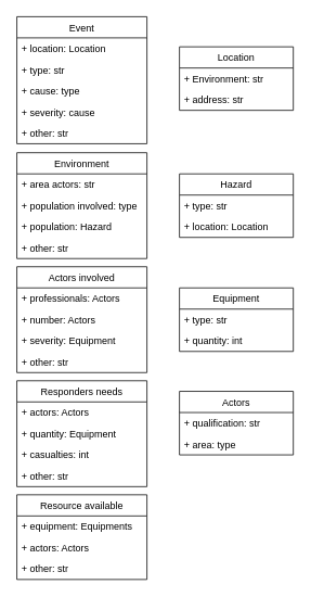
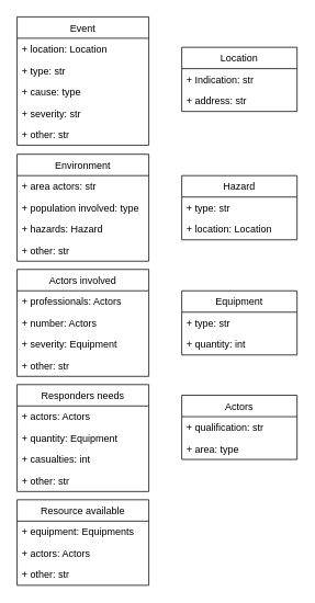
- <mxCell id="9" value="+ Environment: str" style="text;strokeColor=none;fillColor=none;align=left;verticalAlign=top;spacingLeft=4;spacingRight=4;overflow=hidden;rotatable=0;points=[[0,0.5],[1,0.5]];portConstraint=eastwest;" vertex="1" parent="8"><mxGeometry y="26" width="140" height="26" as="geometry" /></mxCell>
+ <mxCell id="9" value="+ Indication: str" style="text;strokeColor=none;fillColor=none;align=left;verticalAlign=top;spacingLeft=4;spacingRight=4;overflow=hidden;rotatable=0;points=[[0,0.5],[1,0.5]];portConstraint=eastwest;" vertex="1" parent="8"><mxGeometry y="26" width="140" height="26" as="geometry" /></mxCell>
- <mxCell id="6" value="+ severity: cause" style="text;strokeColor=none;fillColor=none;align=left;verticalAlign=top;spacingLeft=4;spacingRight=4;overflow=hidden;rotatable=0;points=[[0,0.5],[1,0.5]];portConstraint=eastwest;" vertex="1" parent="2"><mxGeometry y="104" width="160" height="26" as="geometry" /></mxCell>
+ <mxCell id="6" value="+ severity: str" style="text;strokeColor=none;fillColor=none;align=left;verticalAlign=top;spacingLeft=4;spacingRight=4;overflow=hidden;rotatable=0;points=[[0,0.5],[1,0.5]];portConstraint=eastwest;" vertex="1" parent="2"><mxGeometry y="104" width="160" height="26" as="geometry" /></mxCell>
- <mxCell id="14" value="+ population: Hazard" style="text;strokeColor=none;fillColor=none;align=left;verticalAlign=top;spacingLeft=4;spacingRight=4;overflow=hidden;rotatable=0;points=[[0,0.5],[1,0.5]];portConstraint=eastwest;" vertex="1" parent="11"><mxGeometry y="78" width="160" height="26" as="geometry" /></mxCell>
+ <mxCell id="14" value="+ hazards: Hazard" style="text;strokeColor=none;fillColor=none;align=left;verticalAlign=top;spacingLeft=4;spacingRight=4;overflow=hidden;rotatable=0;points=[[0,0.5],[1,0.5]];portConstraint=eastwest;" vertex="1" parent="11"><mxGeometry y="78" width="160" height="26" as="geometry" /></mxCell>
